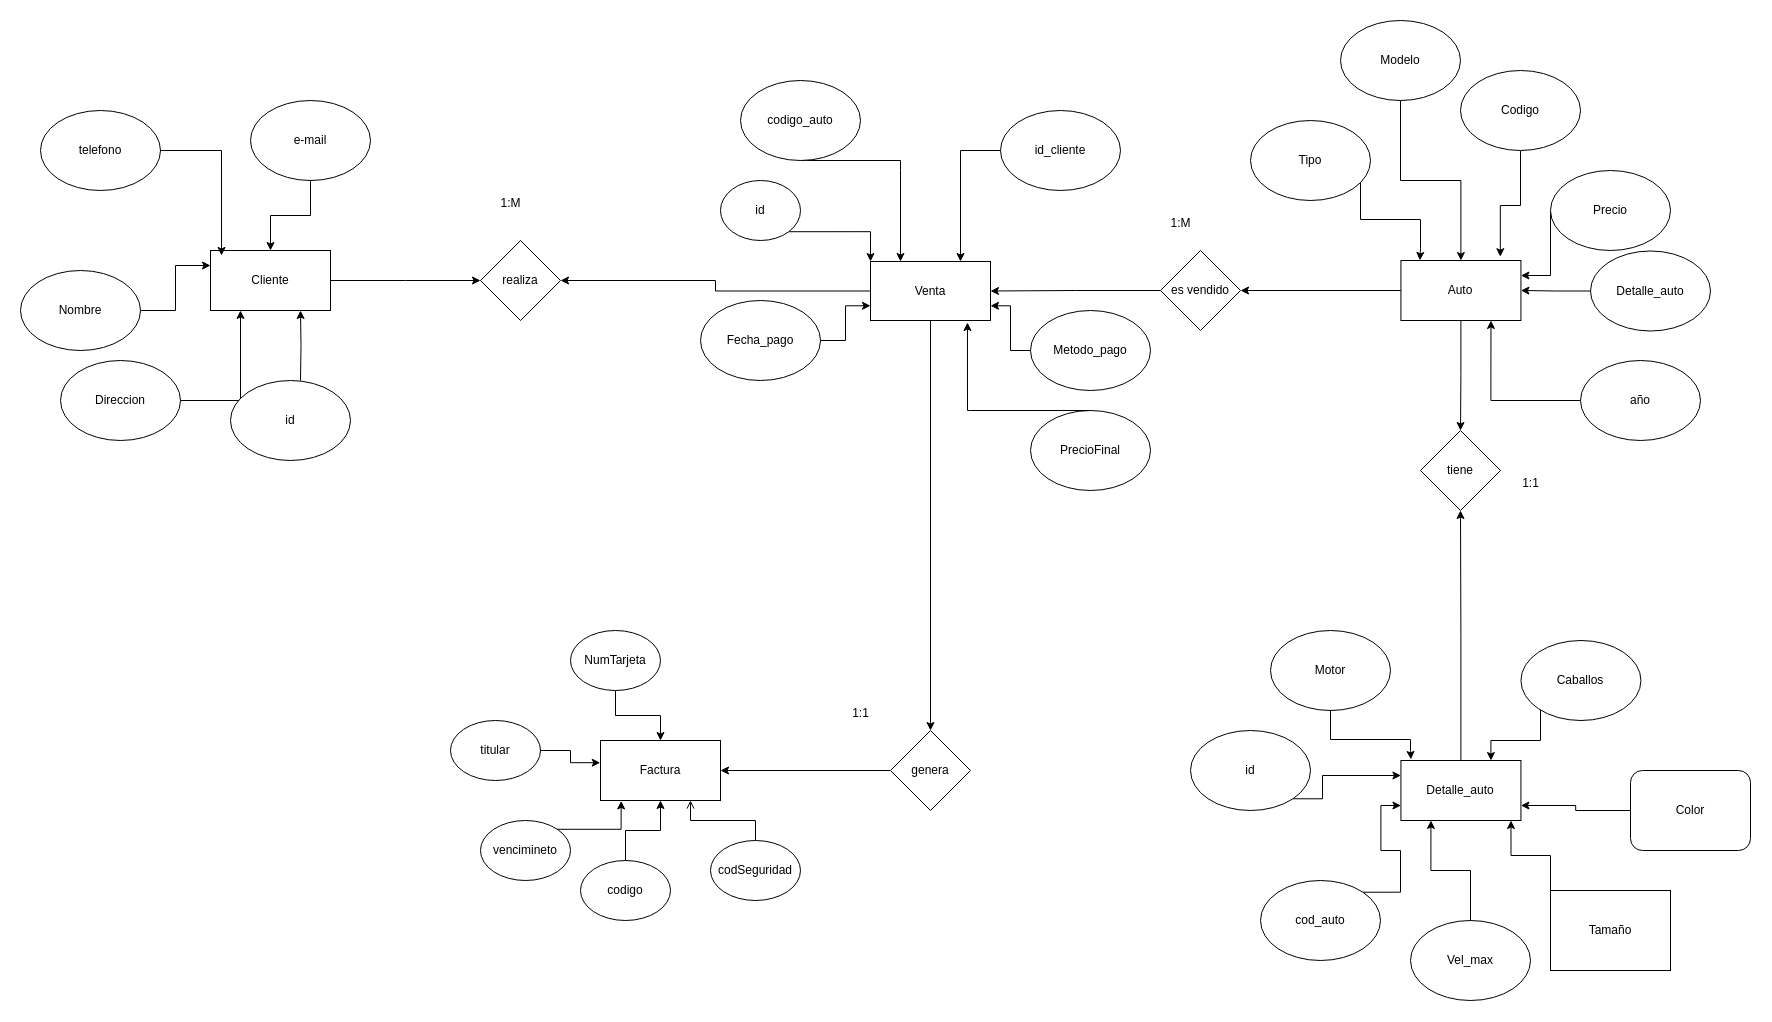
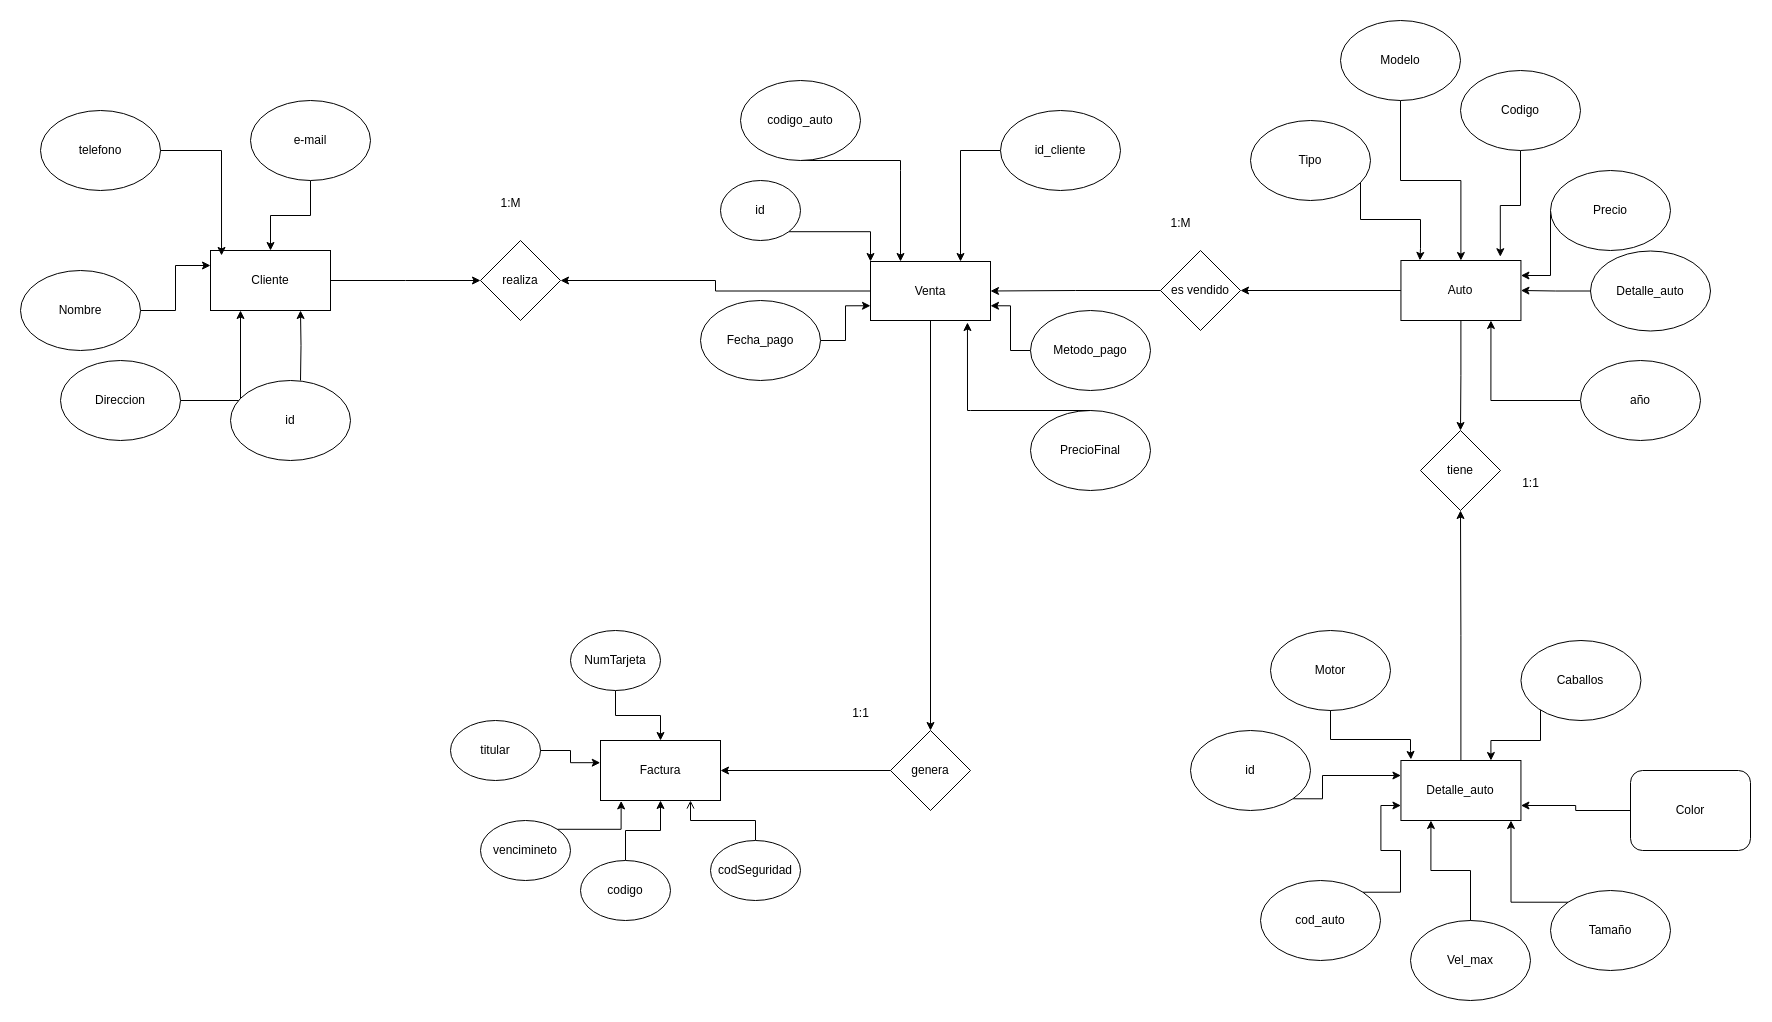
- <mxCell id="34" value="Tamaño" style="whiteSpace=wrap;html=1;rounded=0;" parent="1" vertex="1"><mxGeometry x="1550" y="890" width="120" height="80" as="geometry" /></mxCell>
+ <mxCell id="34" value="Tamaño" style="ellipse;whiteSpace=wrap;html=1;" parent="1" vertex="1"><mxGeometry x="1550" y="890" width="120" height="80" as="geometry" /></mxCell>
